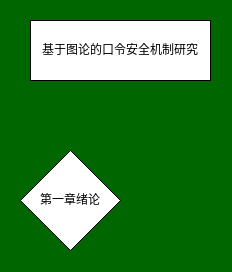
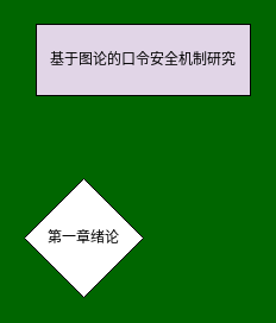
- <mxCell id="2" value="基于图论的口令安全机制研究" style="rounded=0;whiteSpace=wrap;html=1;" vertex="1" parent="1"><mxGeometry x="30" y="20" width="180" height="60" as="geometry" /></mxCell>
+ <mxCell id="2" value="基于图论的口令安全机制研究" style="rounded=0;whiteSpace=wrap;html=1;fillColor=#e1d5e7;" vertex="1" parent="1"><mxGeometry x="30" y="20" width="180" height="60" as="geometry" /></mxCell>
